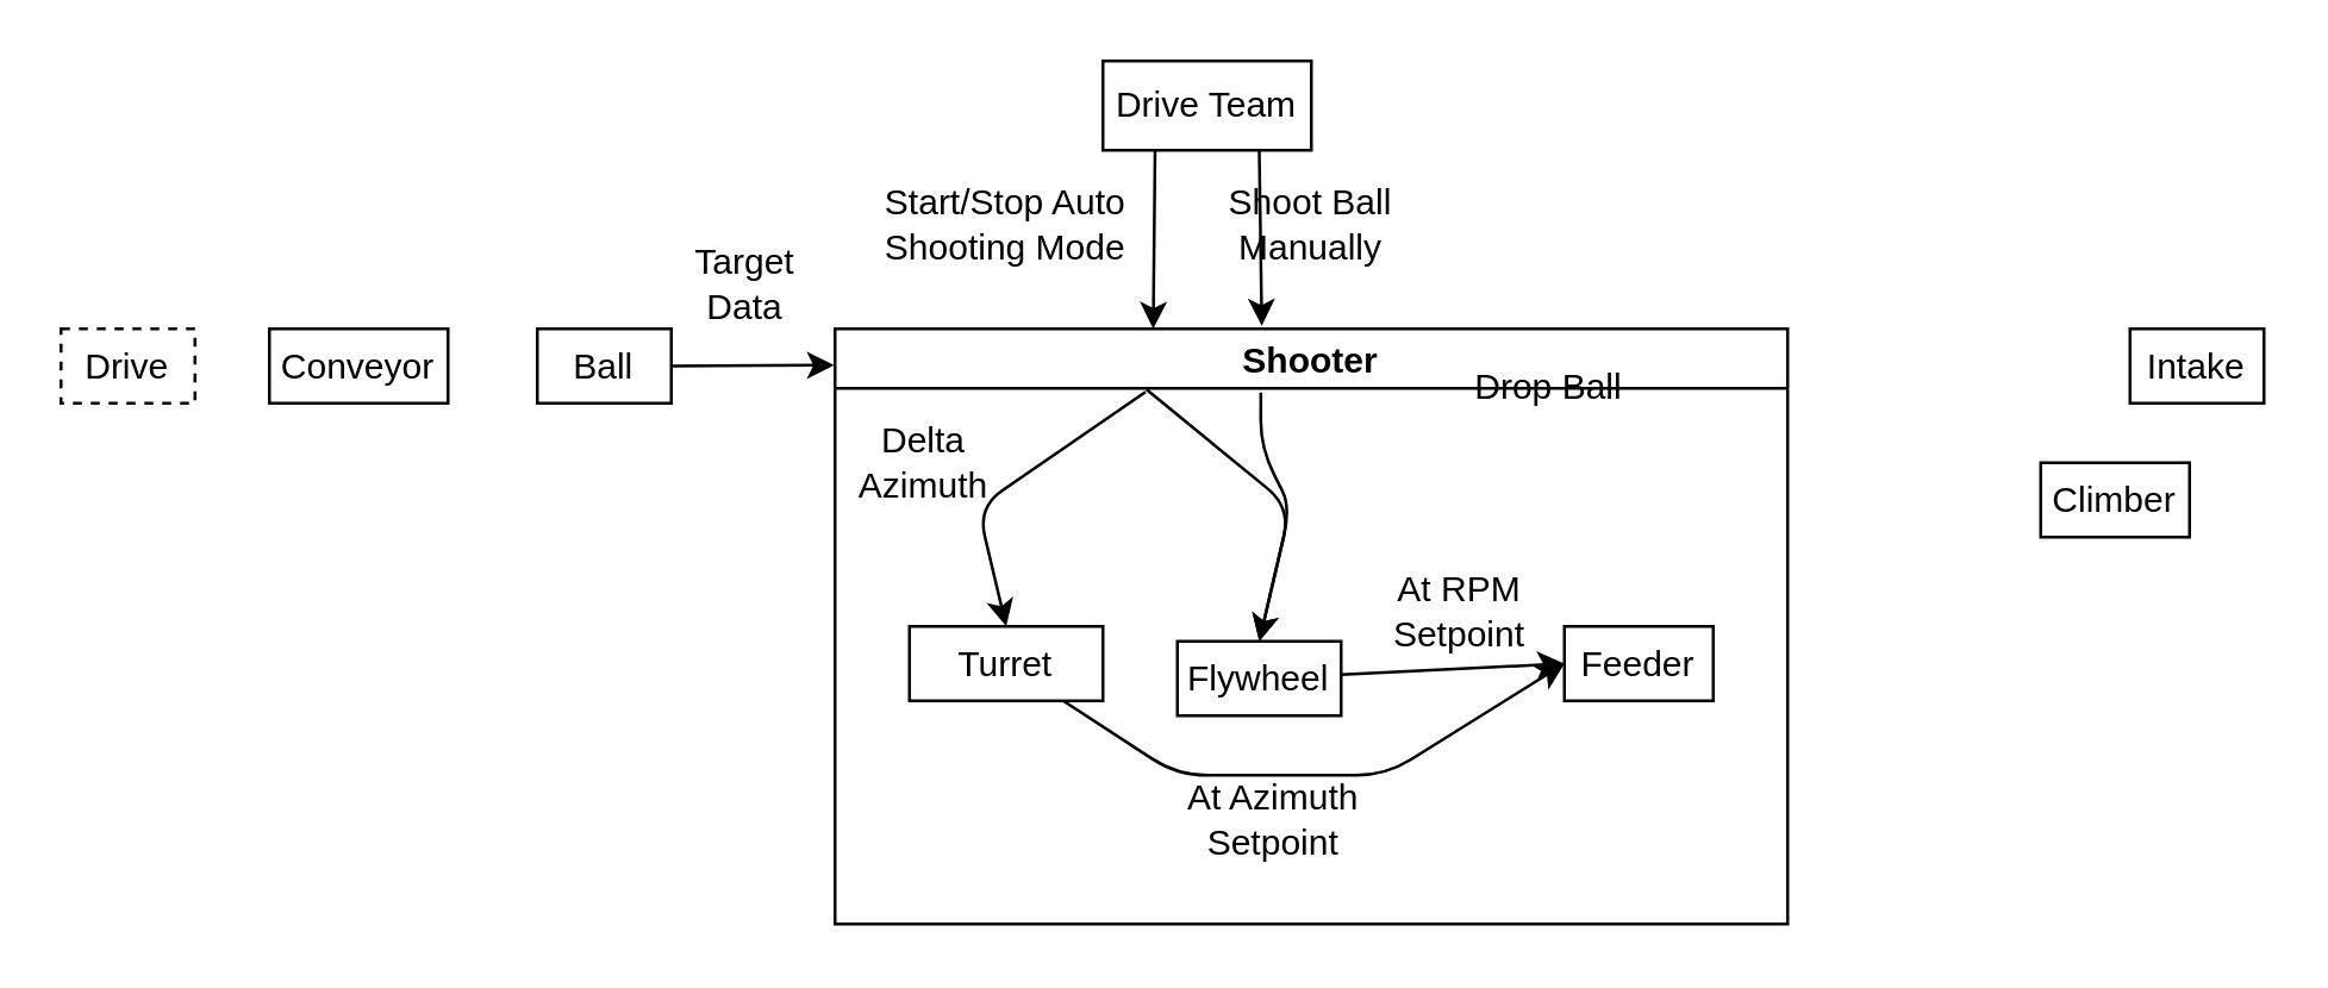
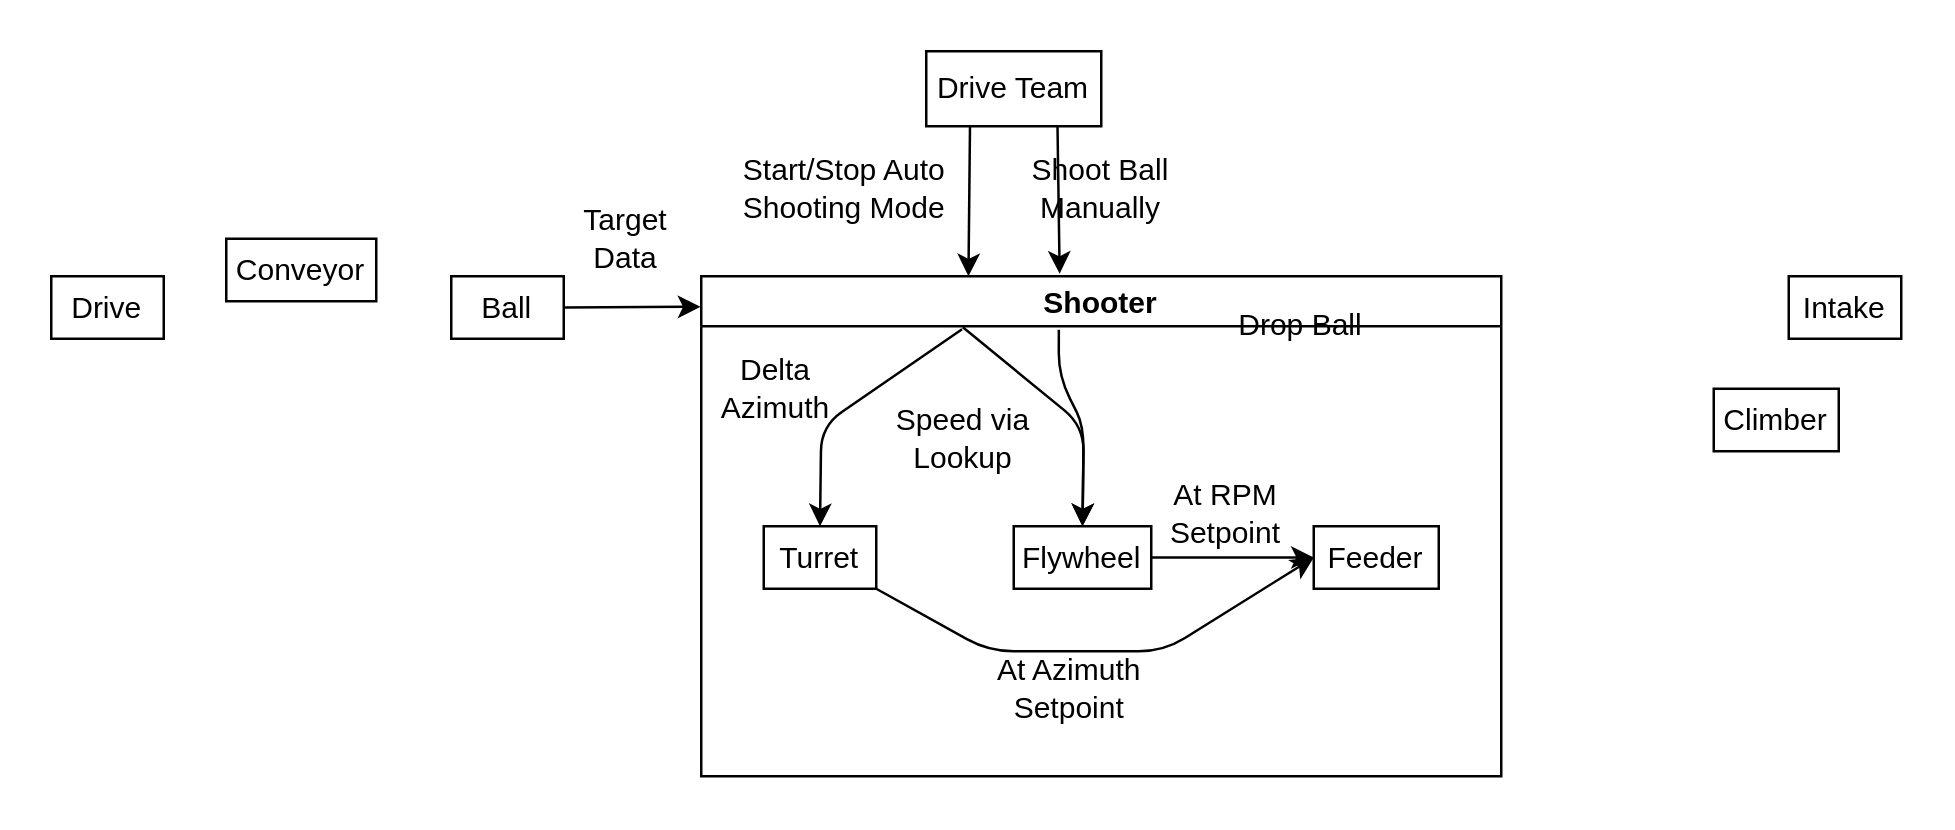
- <mxCell id="6" value="Drive" style="whiteSpace=wrap;html=1;rounded=0;dashed=1;" vertex="1" parent="1"><mxGeometry x="20" y="110" width="45" height="25" as="geometry" /></mxCell>
+ <mxCell id="6" value="Drive" style="whiteSpace=wrap;html=1;rounded=0;" vertex="1" parent="1"><mxGeometry x="20" y="110" width="45" height="25" as="geometry" /></mxCell>
- <mxCell id="7" value="Conveyor" style="whiteSpace=wrap;html=1;rounded=0;" vertex="1" parent="1"><mxGeometry x="90" y="110" width="60" height="25" as="geometry" /></mxCell>
+ <mxCell id="7" value="Conveyor" style="whiteSpace=wrap;html=1;rounded=0;" vertex="1" parent="1"><mxGeometry x="90" y="95" width="60" height="25" as="geometry" /></mxCell>
+ <mxCell id="19" value="Speed via Lookup" style="text;html=1;strokeColor=none;fillColor=none;align=center;verticalAlign=middle;whiteSpace=wrap;rounded=0;fontSize=12;" vertex="1" parent="11"><mxGeometry x="75" y="50" width="60" height="30" as="geometry" /></mxCell>
- <mxCell id="13" value="Turret" style="whiteSpace=wrap;html=1;rounded=0;" vertex="1" parent="11"><mxGeometry x="25" y="100" width="65" height="25" as="geometry" /></mxCell>
+ <mxCell id="13" value="Turret" style="whiteSpace=wrap;html=1;rounded=0;" vertex="1" parent="11"><mxGeometry x="25" y="100" width="45" height="25" as="geometry" /></mxCell>
- <mxCell id="14" value="Flywheel" style="whiteSpace=wrap;html=1;rounded=0;" vertex="1" parent="11"><mxGeometry x="115" y="105" width="55" height="25" as="geometry" /></mxCell>
+ <mxCell id="14" value="Flywheel" style="whiteSpace=wrap;html=1;rounded=0;" vertex="1" parent="11"><mxGeometry x="125" y="100" width="55" height="25" as="geometry" /></mxCell>
